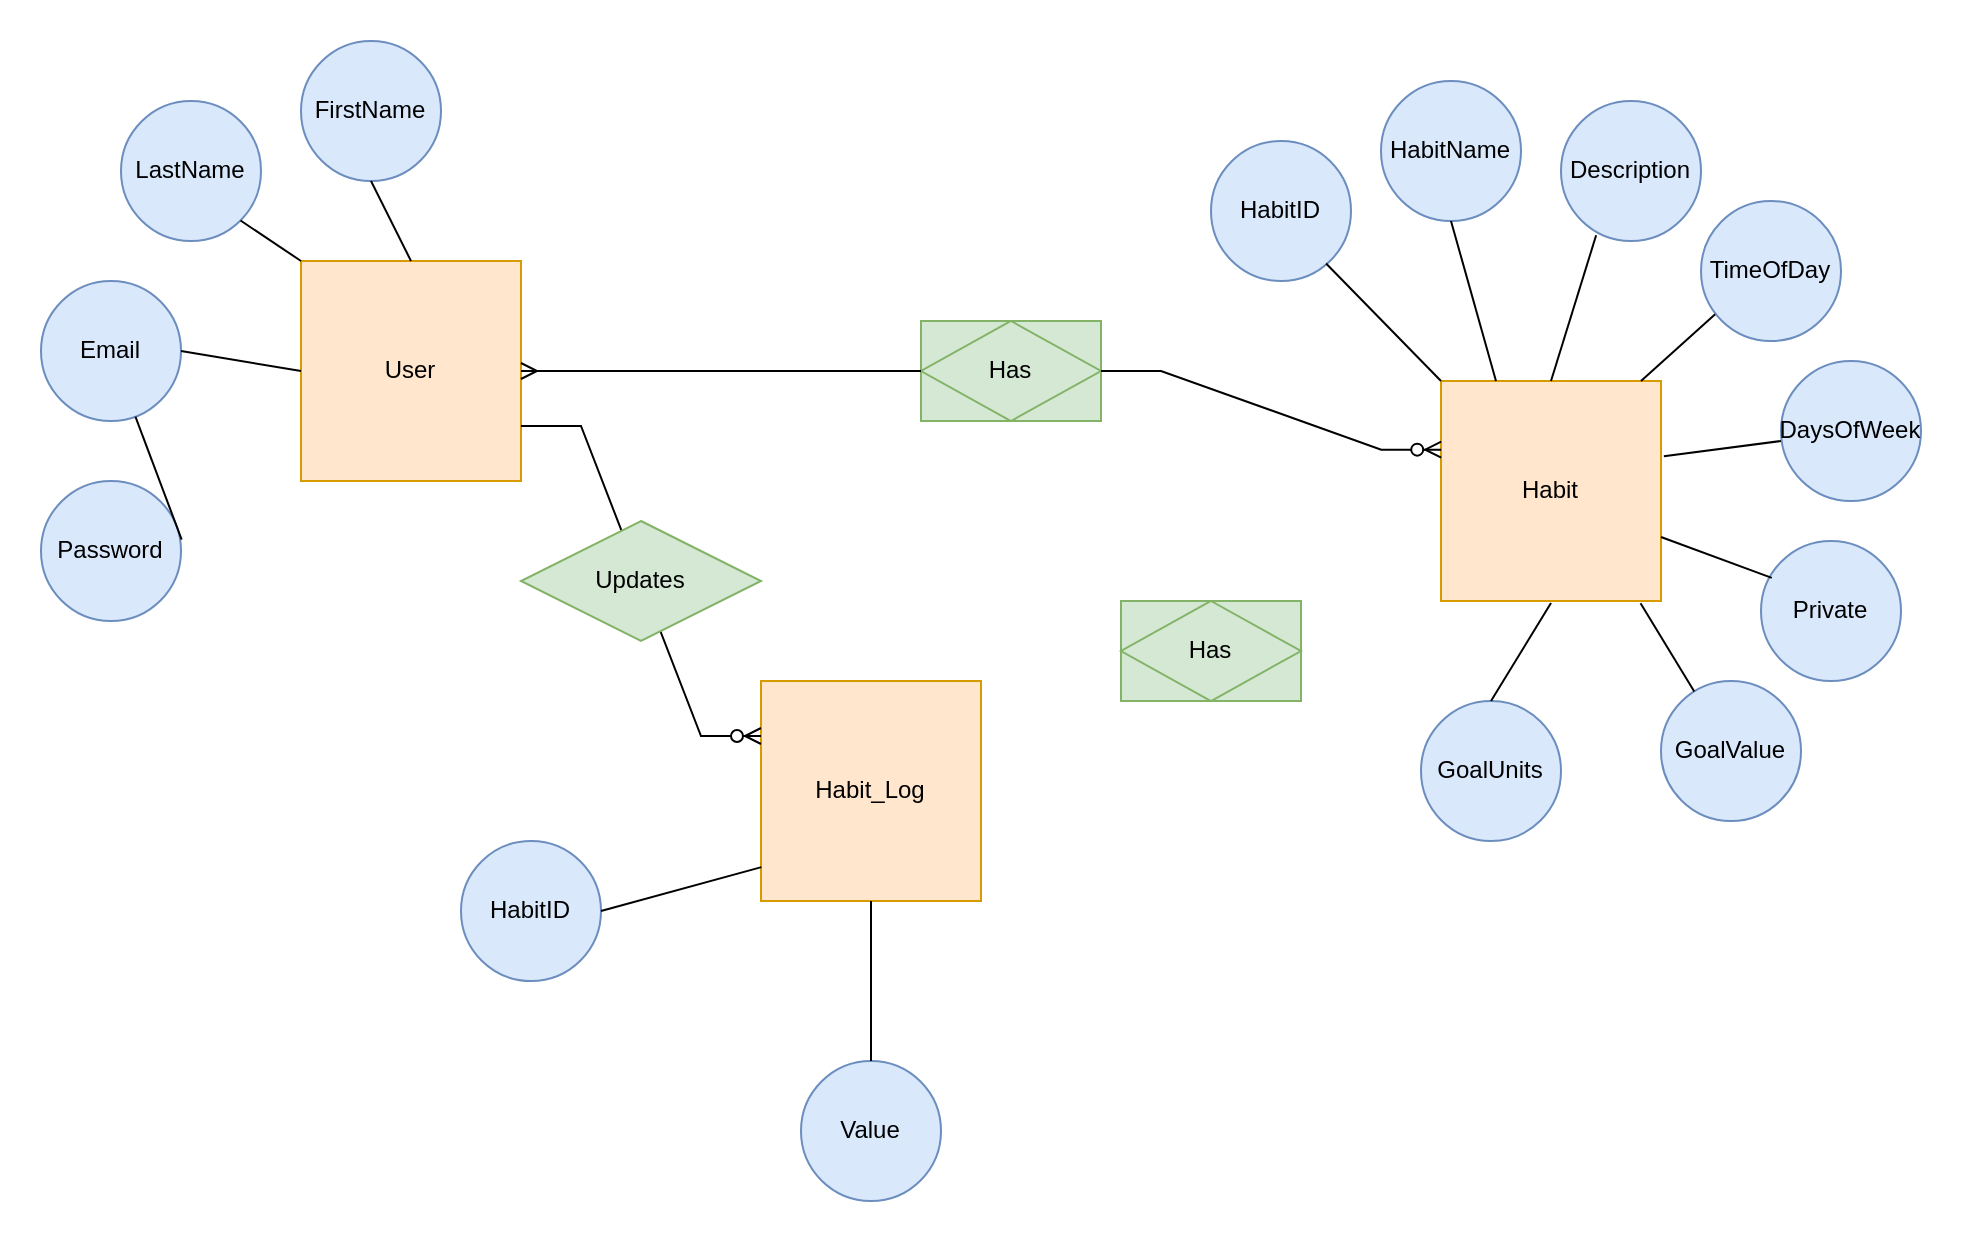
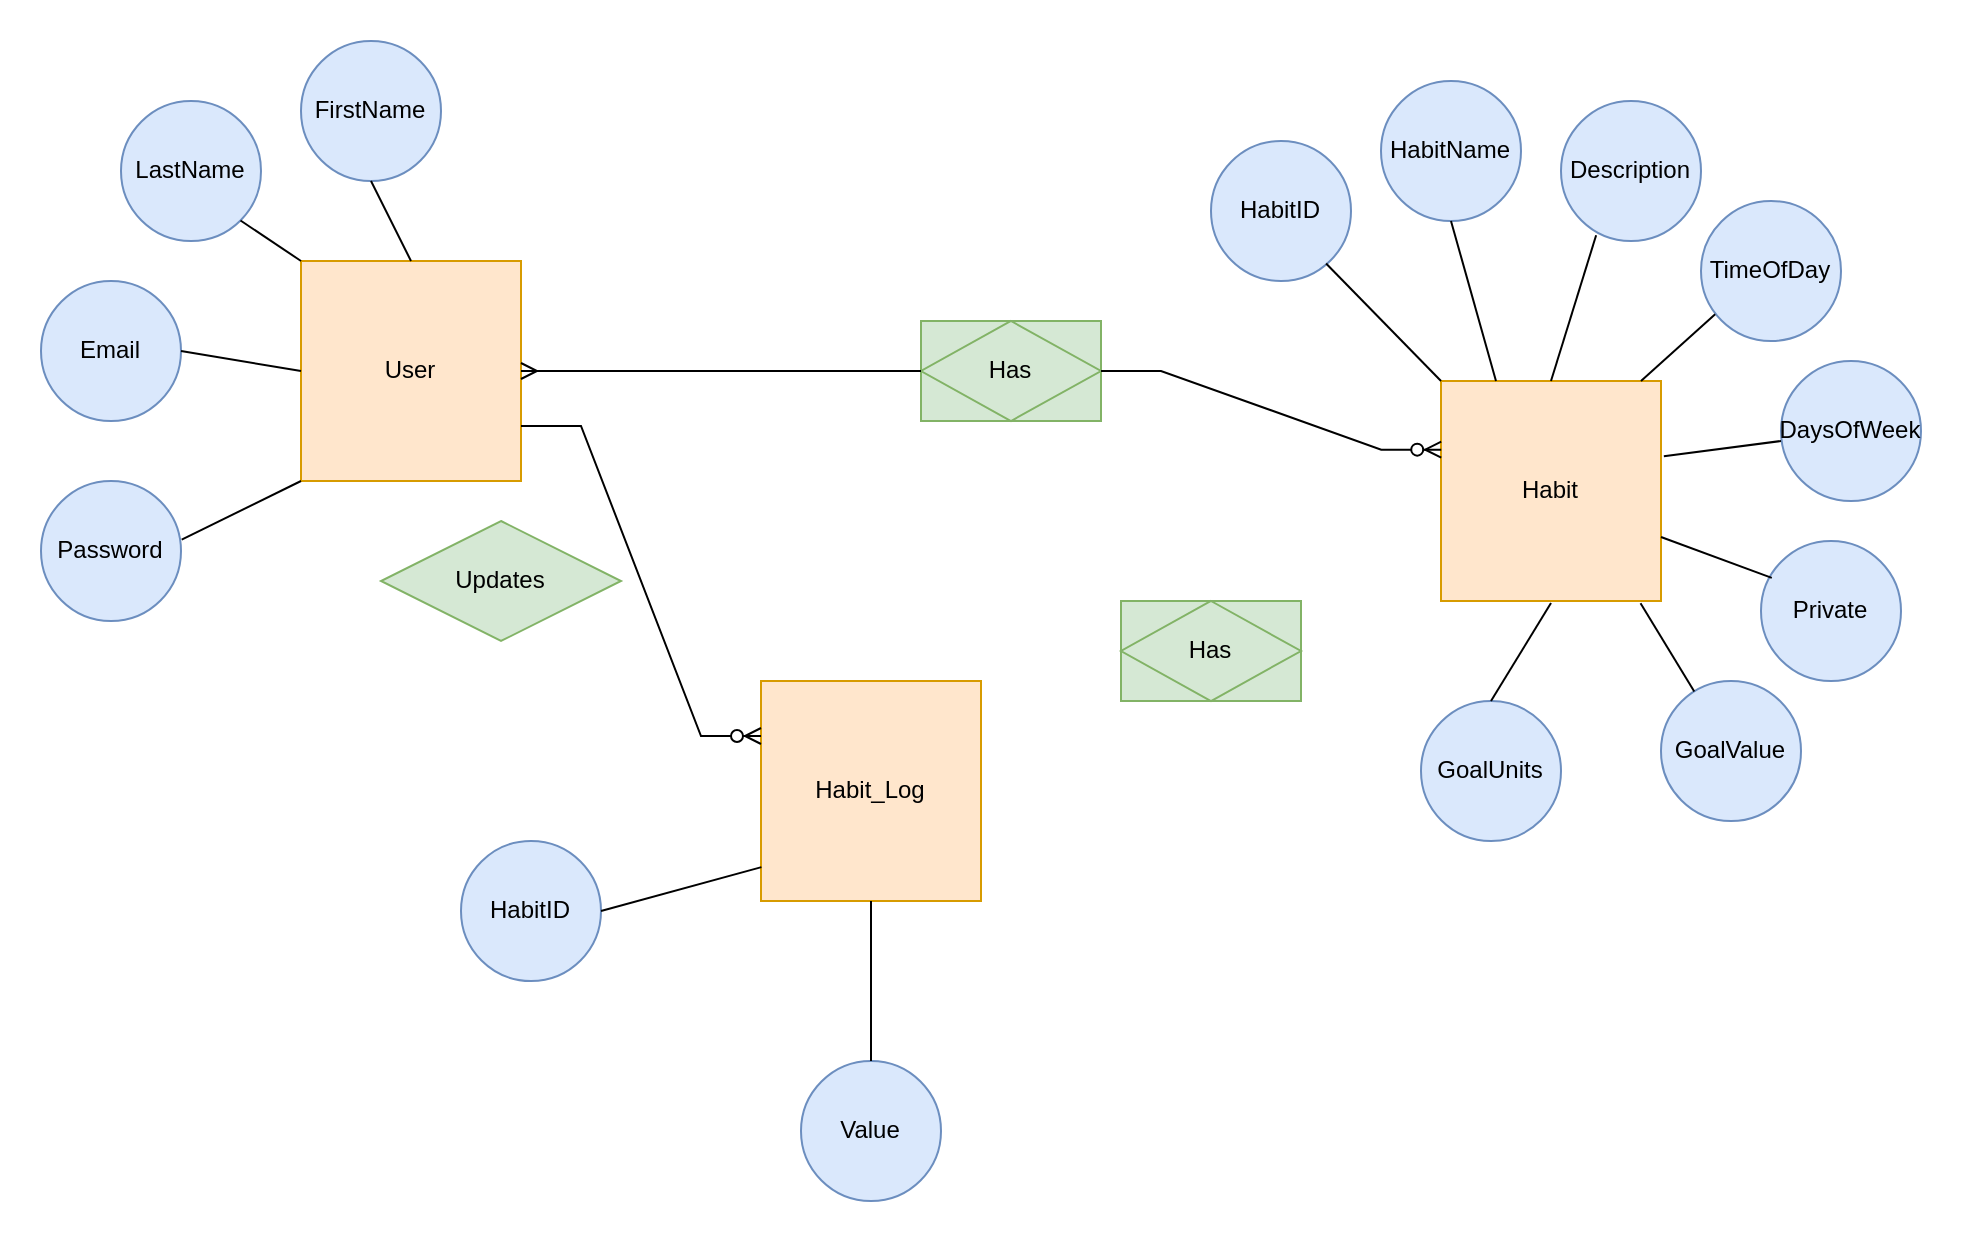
- <mxCell id="29" value="" style="endArrow=none;html=1;rounded=0;exitX=1.005;exitY=0.419;exitDx=0;exitDy=0;exitPerimeter=0;" edge="1" parent="1" source="24" target="23"><mxGeometry relative="1" as="geometry"><mxPoint x="100" y="185" as="sourcePoint" /><mxPoint x="160" y="195" as="targetPoint" /></mxGeometry></mxCell>
+ <mxCell id="29" value="" style="endArrow=none;html=1;rounded=0;exitX=1.005;exitY=0.419;exitDx=0;exitDy=0;entryX=0;entryY=1;entryDx=0;entryDy=0;exitPerimeter=0;" edge="1" parent="1" source="24" target="2"><mxGeometry relative="1" as="geometry"><mxPoint x="100" y="185" as="sourcePoint" /><mxPoint x="160" y="195" as="targetPoint" /></mxGeometry></mxCell>
- <mxCell id="32" value="Updates" style="shape=rhombus;perimeter=rhombusPerimeter;whiteSpace=wrap;html=1;align=center;fillColor=#d5e8d4;strokeColor=#82b366;" vertex="1" parent="1"><mxGeometry x="260" y="260" width="120" height="60" as="geometry" /></mxCell>
+ <mxCell id="32" value="Updates" style="shape=rhombus;perimeter=rhombusPerimeter;whiteSpace=wrap;html=1;align=center;fillColor=#d5e8d4;strokeColor=#82b366;" vertex="1" parent="1"><mxGeometry x="190" y="260" width="120" height="60" as="geometry" /></mxCell>
